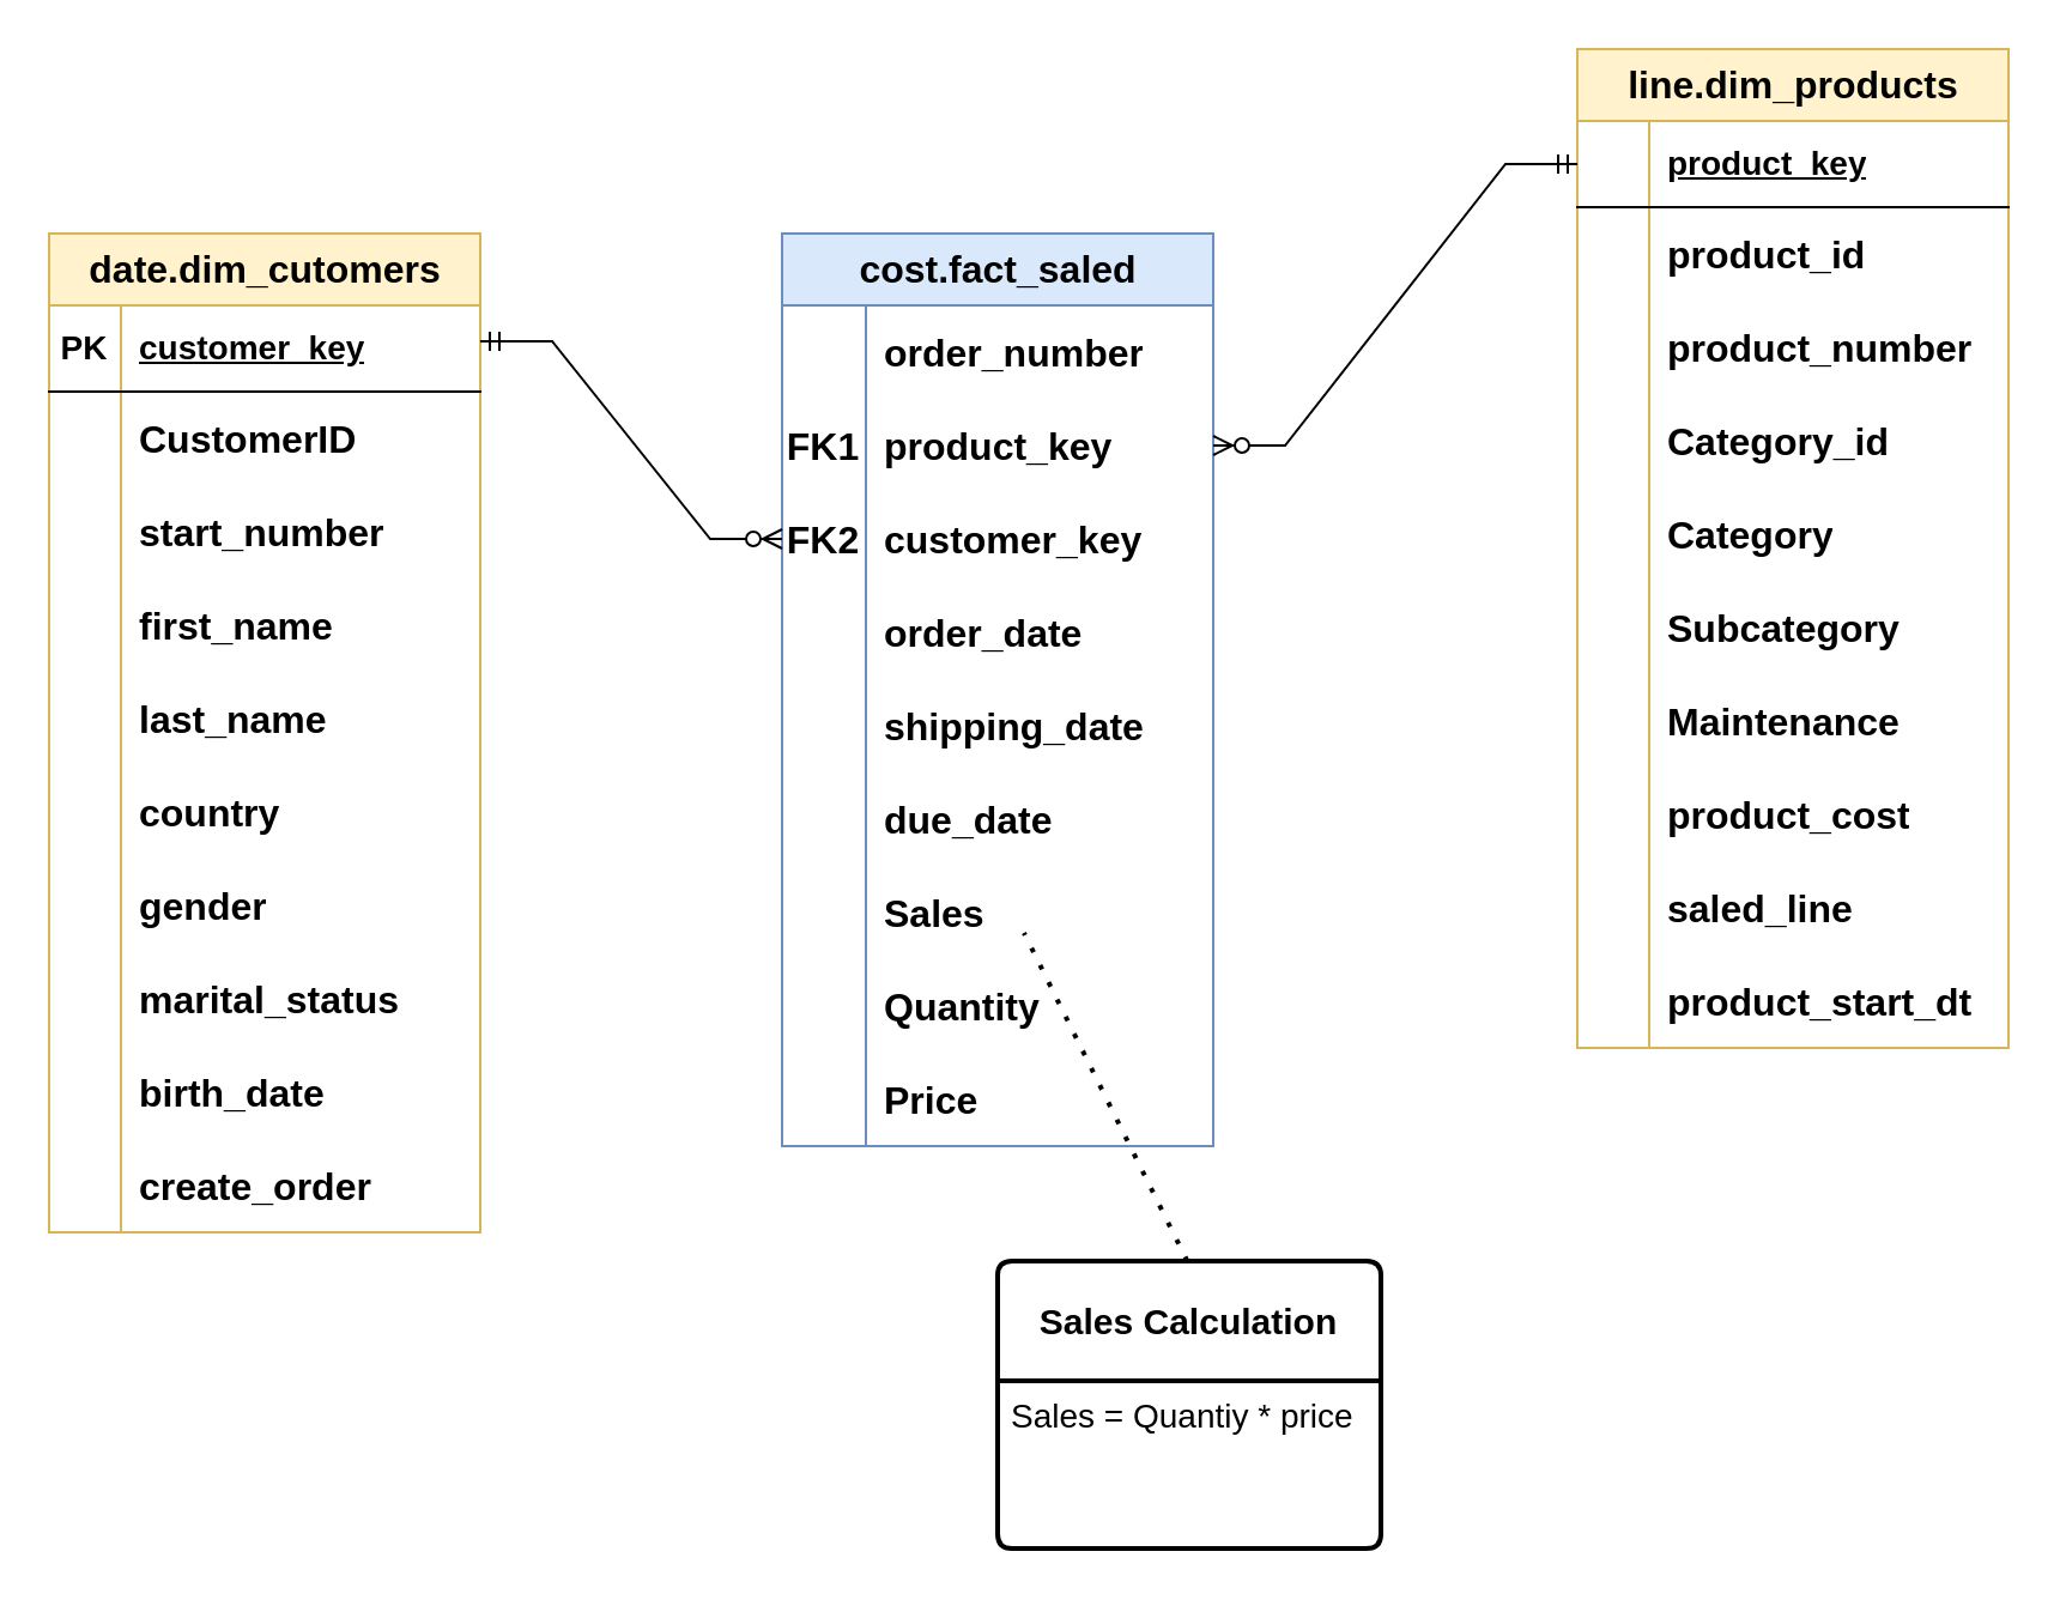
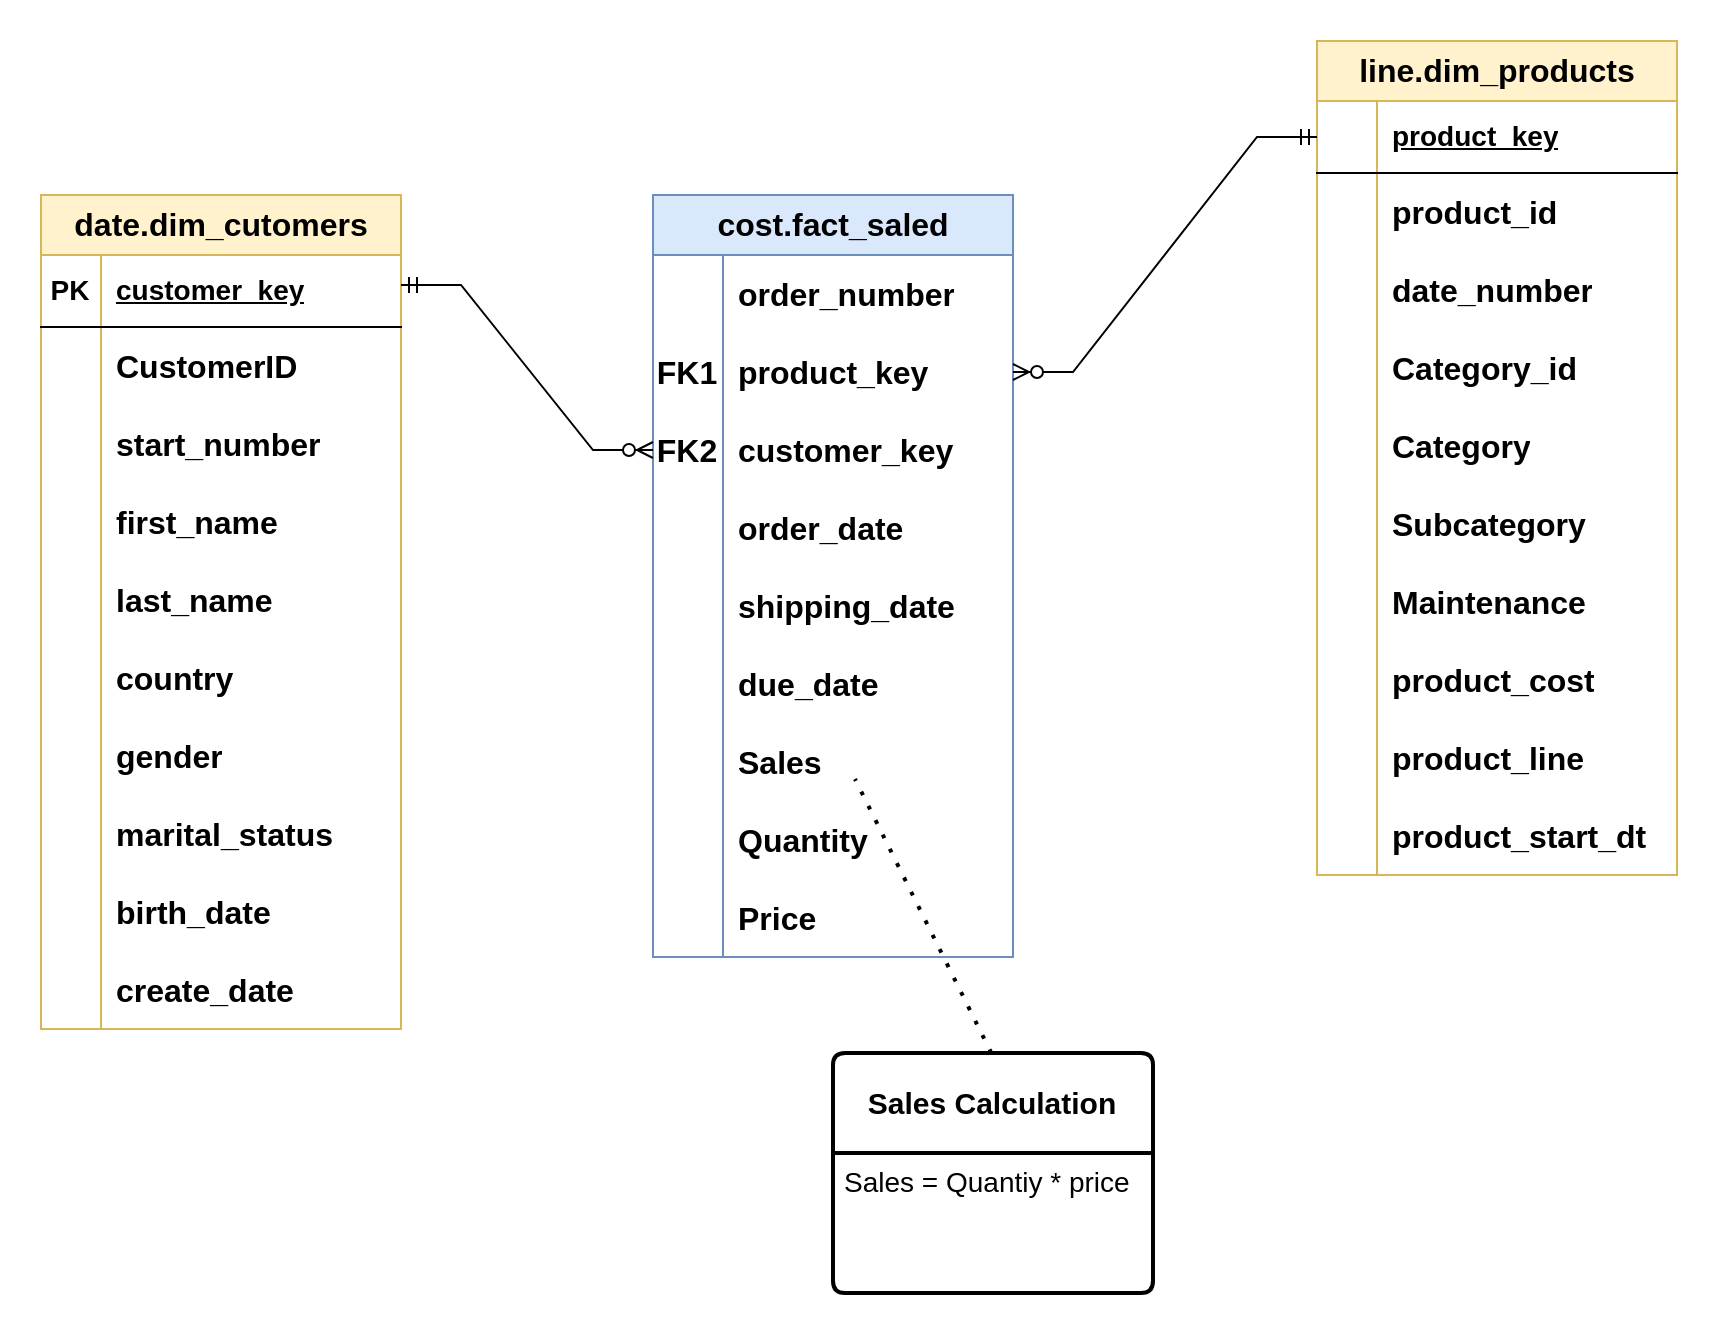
- <mxCell id="70" value="product_number" style="shape=partialRectangle;connectable=0;fillColor=none;top=0;left=0;bottom=0;right=0;align=left;spacingLeft=6;overflow=hidden;whiteSpace=wrap;html=1;fontSize=16;fontStyle=1" vertex="1" parent="68"><mxGeometry x="30" width="150" height="39" as="geometry"><mxRectangle width="150" height="39" as="alternateBounds" /></mxGeometry></mxCell>
+ <mxCell id="70" value="date_number" style="shape=partialRectangle;connectable=0;fillColor=none;top=0;left=0;bottom=0;right=0;align=left;spacingLeft=6;overflow=hidden;whiteSpace=wrap;html=1;fontSize=16;fontStyle=1" vertex="1" parent="68"><mxGeometry x="30" width="150" height="39" as="geometry"><mxRectangle width="150" height="39" as="alternateBounds" /></mxGeometry></mxCell>
- <mxCell id="88" value="saled_line" style="shape=partialRectangle;connectable=0;fillColor=none;top=0;left=0;bottom=0;right=0;align=left;spacingLeft=6;overflow=hidden;whiteSpace=wrap;html=1;fontSize=16;fontStyle=1" vertex="1" parent="86"><mxGeometry x="30" width="150" height="39" as="geometry"><mxRectangle width="150" height="39" as="alternateBounds" /></mxGeometry></mxCell>
+ <mxCell id="88" value="product_line" style="shape=partialRectangle;connectable=0;fillColor=none;top=0;left=0;bottom=0;right=0;align=left;spacingLeft=6;overflow=hidden;whiteSpace=wrap;html=1;fontSize=16;fontStyle=1" vertex="1" parent="86"><mxGeometry x="30" width="150" height="39" as="geometry"><mxRectangle width="150" height="39" as="alternateBounds" /></mxGeometry></mxCell>
- <mxCell id="32" value="create_order" style="shape=partialRectangle;connectable=0;fillColor=none;top=0;left=0;bottom=0;right=0;align=left;spacingLeft=6;overflow=hidden;whiteSpace=wrap;html=1;fontSize=16;fontStyle=1" vertex="1" parent="30"><mxGeometry x="30" width="150" height="39" as="geometry"><mxRectangle width="150" height="39" as="alternateBounds" /></mxGeometry></mxCell>
+ <mxCell id="32" value="create_date" style="shape=partialRectangle;connectable=0;fillColor=none;top=0;left=0;bottom=0;right=0;align=left;spacingLeft=6;overflow=hidden;whiteSpace=wrap;html=1;fontSize=16;fontStyle=1" vertex="1" parent="30"><mxGeometry x="30" width="150" height="39" as="geometry"><mxRectangle width="150" height="39" as="alternateBounds" /></mxGeometry></mxCell>
